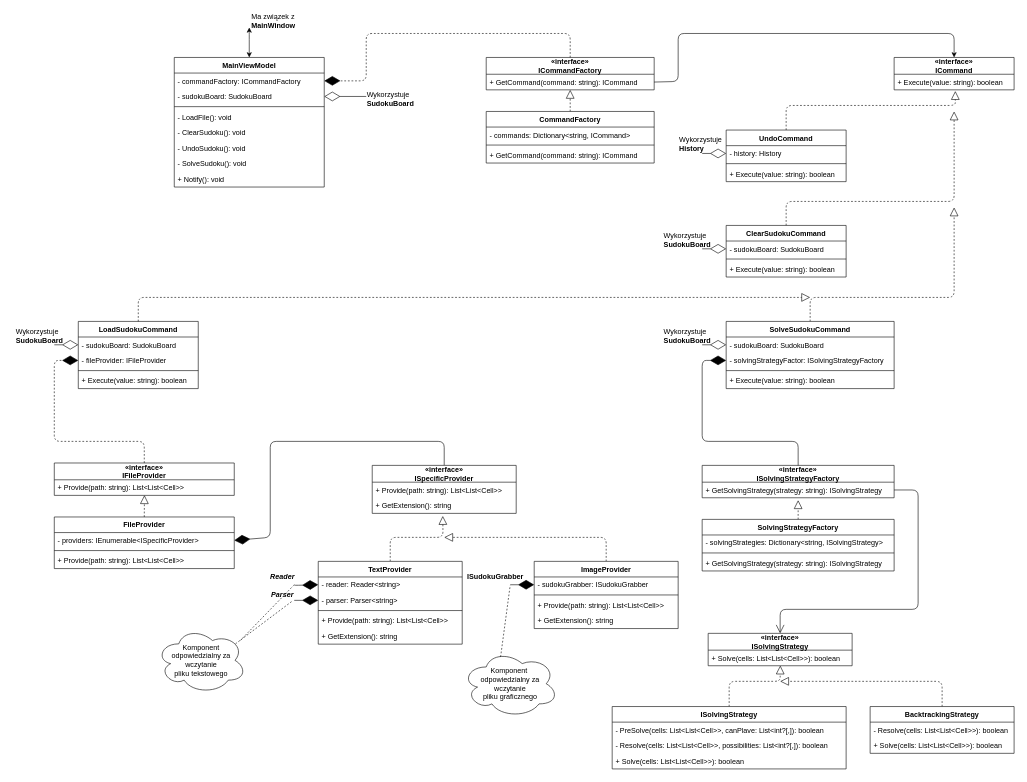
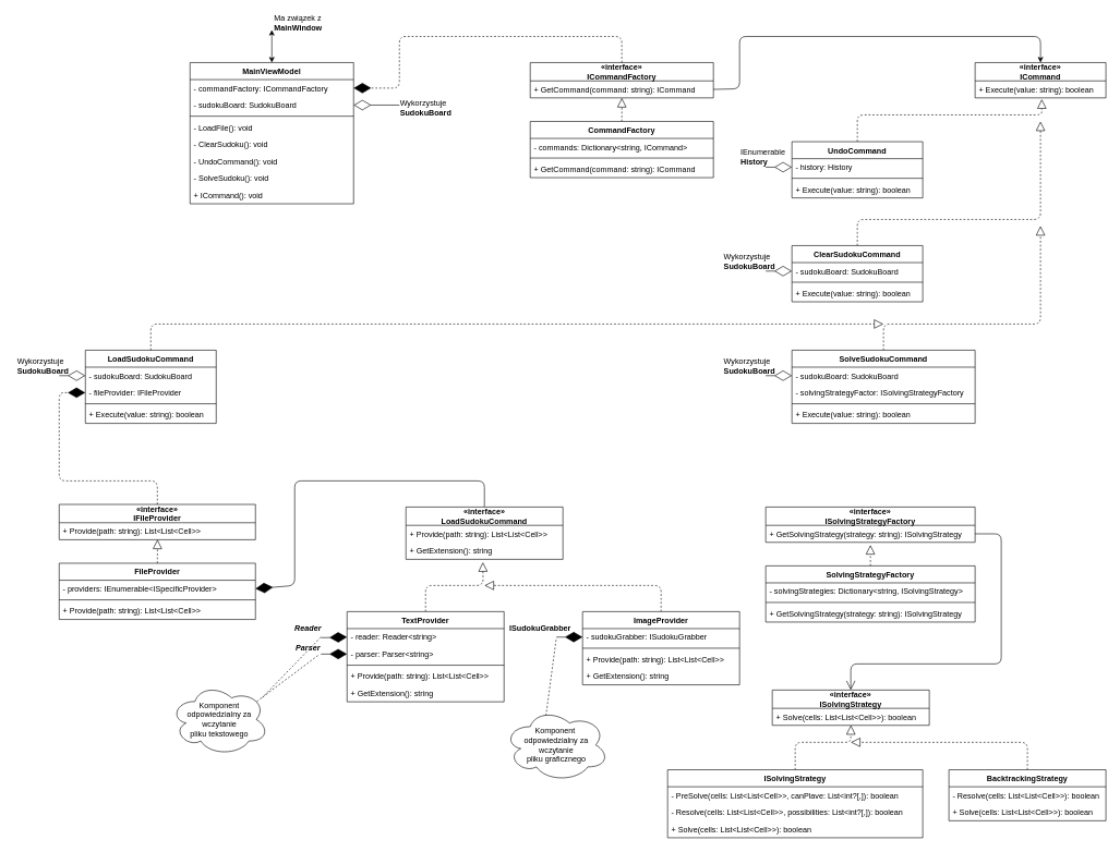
- <mxCell id="100" value="&lt;div&gt;Wykorzystuje&lt;/div&gt;&lt;b&gt;History&lt;/b&gt;" style="text;html=1;align=left;verticalAlign=middle;resizable=0;points=[];autosize=1;" parent="1" vertex="1"><mxGeometry x="1130" y="225" width="90" height="30" as="geometry" /></mxCell>
+ <mxCell id="100" value="&lt;div&gt;IEnumerable&lt;/div&gt;&lt;b&gt;History&lt;/b&gt;" style="text;html=1;align=left;verticalAlign=middle;resizable=0;points=[];autosize=1;" parent="1" vertex="1"><mxGeometry x="1130" y="225" width="90" height="30" as="geometry" /></mxCell>
- <mxCell id="25" value="- UndoSudoku(): void" style="text;strokeColor=none;fillColor=none;align=left;verticalAlign=top;spacingLeft=4;spacingRight=4;overflow=hidden;rotatable=0;points=[[0,0.5],[1,0.5]];portConstraint=eastwest;" parent="19" vertex="1"><mxGeometry y="138" width="250" height="26" as="geometry" /></mxCell>
+ <mxCell id="25" value="- UndoCommand(): void" style="text;strokeColor=none;fillColor=none;align=left;verticalAlign=top;spacingLeft=4;spacingRight=4;overflow=hidden;rotatable=0;points=[[0,0.5],[1,0.5]];portConstraint=eastwest;" parent="19" vertex="1"><mxGeometry y="138" width="250" height="26" as="geometry" /></mxCell>
- <mxCell id="27" value="+ Notify(): void" style="text;strokeColor=none;fillColor=none;align=left;verticalAlign=top;spacingLeft=4;spacingRight=4;overflow=hidden;rotatable=0;points=[[0,0.5],[1,0.5]];portConstraint=eastwest;" parent="19" vertex="1"><mxGeometry y="190" width="250" height="26" as="geometry" /></mxCell>
+ <mxCell id="27" value="+ ICommand(): void" style="text;strokeColor=none;fillColor=none;align=left;verticalAlign=top;spacingLeft=4;spacingRight=4;overflow=hidden;rotatable=0;points=[[0,0.5],[1,0.5]];portConstraint=eastwest;" parent="19" vertex="1"><mxGeometry y="190" width="250" height="26" as="geometry" /></mxCell>
- <mxCell id="10" value="" style="endArrow=diamondThin;endFill=1;endSize=24;html=1;entryX=0;entryY=0.5;entryDx=0;entryDy=0;exitX=0.5;exitY=0;exitDx=0;exitDy=0;" parent="1" source="55" target="52" edge="1"><mxGeometry width="160" relative="1" as="geometry"><mxPoint x="1010" y="15" as="sourcePoint" /><mxPoint x="1660" y="104" as="targetPoint" /><Array as="points"><mxPoint x="1330" y="735" /><mxPoint x="1170" y="735" /><mxPoint x="1170" y="600" /></Array></mxGeometry></mxCell>
- <mxCell id="68" value="«interface»&#10;ISpecificProvider" style="swimlane;fontStyle=1;childLayout=stackLayout;horizontal=1;startSize=28;horizontalStack=0;resizeParent=1;resizeParentMax=0;resizeLast=0;collapsible=0;marginBottom=0;" parent="1" vertex="1"><mxGeometry x="620" y="775" width="240" height="80" as="geometry" /></mxCell>
+ <mxCell id="68" value="«interface»&#10;LoadSudokuCommand" style="swimlane;fontStyle=1;childLayout=stackLayout;horizontal=1;startSize=28;horizontalStack=0;resizeParent=1;resizeParentMax=0;resizeLast=0;collapsible=0;marginBottom=0;" parent="1" vertex="1"><mxGeometry x="620" y="775" width="240" height="80" as="geometry" /></mxCell>
